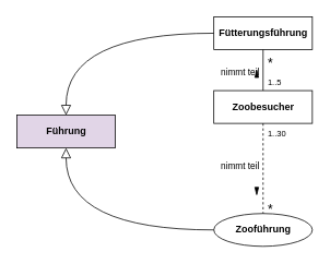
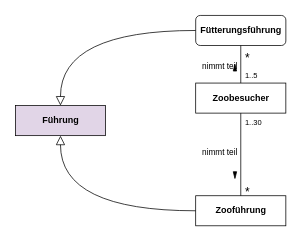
- <mxCell id="5" value="Fütterungsführung" style="html=1;fontStyle=1" vertex="1" parent="1"><mxGeometry x="260" y="20" width="120" height="40" as="geometry" /></mxCell>
+ <mxCell id="5" value="Fütterungsführung" style="html=1;fontStyle=1;rounded=1;" vertex="1" parent="1"><mxGeometry x="260" y="20" width="120" height="40" as="geometry" /></mxCell>
- <mxCell id="8" value="nimmt teil" style="endArrow=none;html=1;endFill=0;verticalAlign=middle;spacingBottom=6;labelPosition=left;verticalLabelPosition=middle;align=right;spacingRight=3;exitX=0.5;exitY=1;exitDx=0;exitDy=0;labelBackgroundColor=none;dashed=1;" edge="1" parent="1" source="2" target="4"><mxGeometry relative="1" as="geometry"><mxPoint x="300" y="190" as="sourcePoint" /><mxPoint x="320" y="230" as="targetPoint" /><mxPoint as="offset" /></mxGeometry></mxCell>
+ <mxCell id="8" value="nimmt teil" style="endArrow=none;html=1;endFill=0;verticalAlign=middle;spacingBottom=6;labelPosition=left;verticalLabelPosition=middle;align=right;spacingRight=3;exitX=0.5;exitY=1;exitDx=0;exitDy=0;labelBackgroundColor=none;" edge="1" parent="1" source="2" target="4"><mxGeometry relative="1" as="geometry"><mxPoint x="300" y="190" as="sourcePoint" /><mxPoint x="320" y="230" as="targetPoint" /><mxPoint as="offset" /></mxGeometry></mxCell>
- <mxCell id="4" value="Zooführung" style="ellipse;html=1;fontStyle=1;" vertex="1" parent="1"><mxGeometry x="260" y="260" width="120" height="40" as="geometry" /></mxCell>
+ <mxCell id="4" value="Zooführung" style="html=1;fontStyle=1" vertex="1" parent="1"><mxGeometry x="260" y="260" width="120" height="40" as="geometry" /></mxCell>
